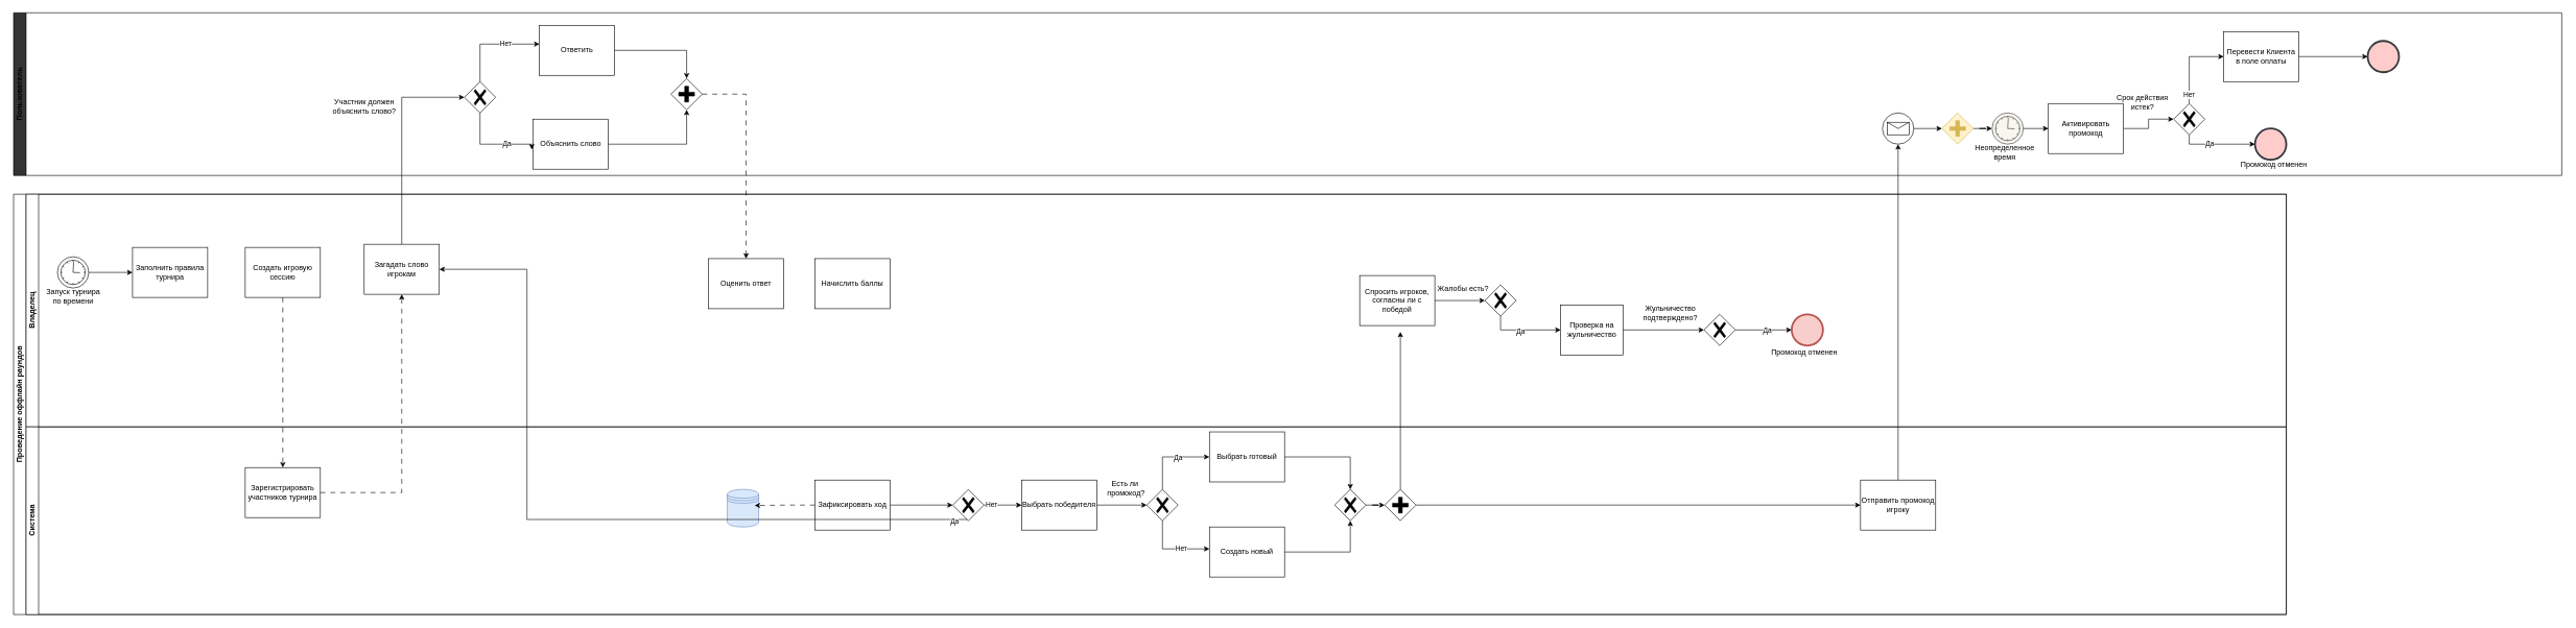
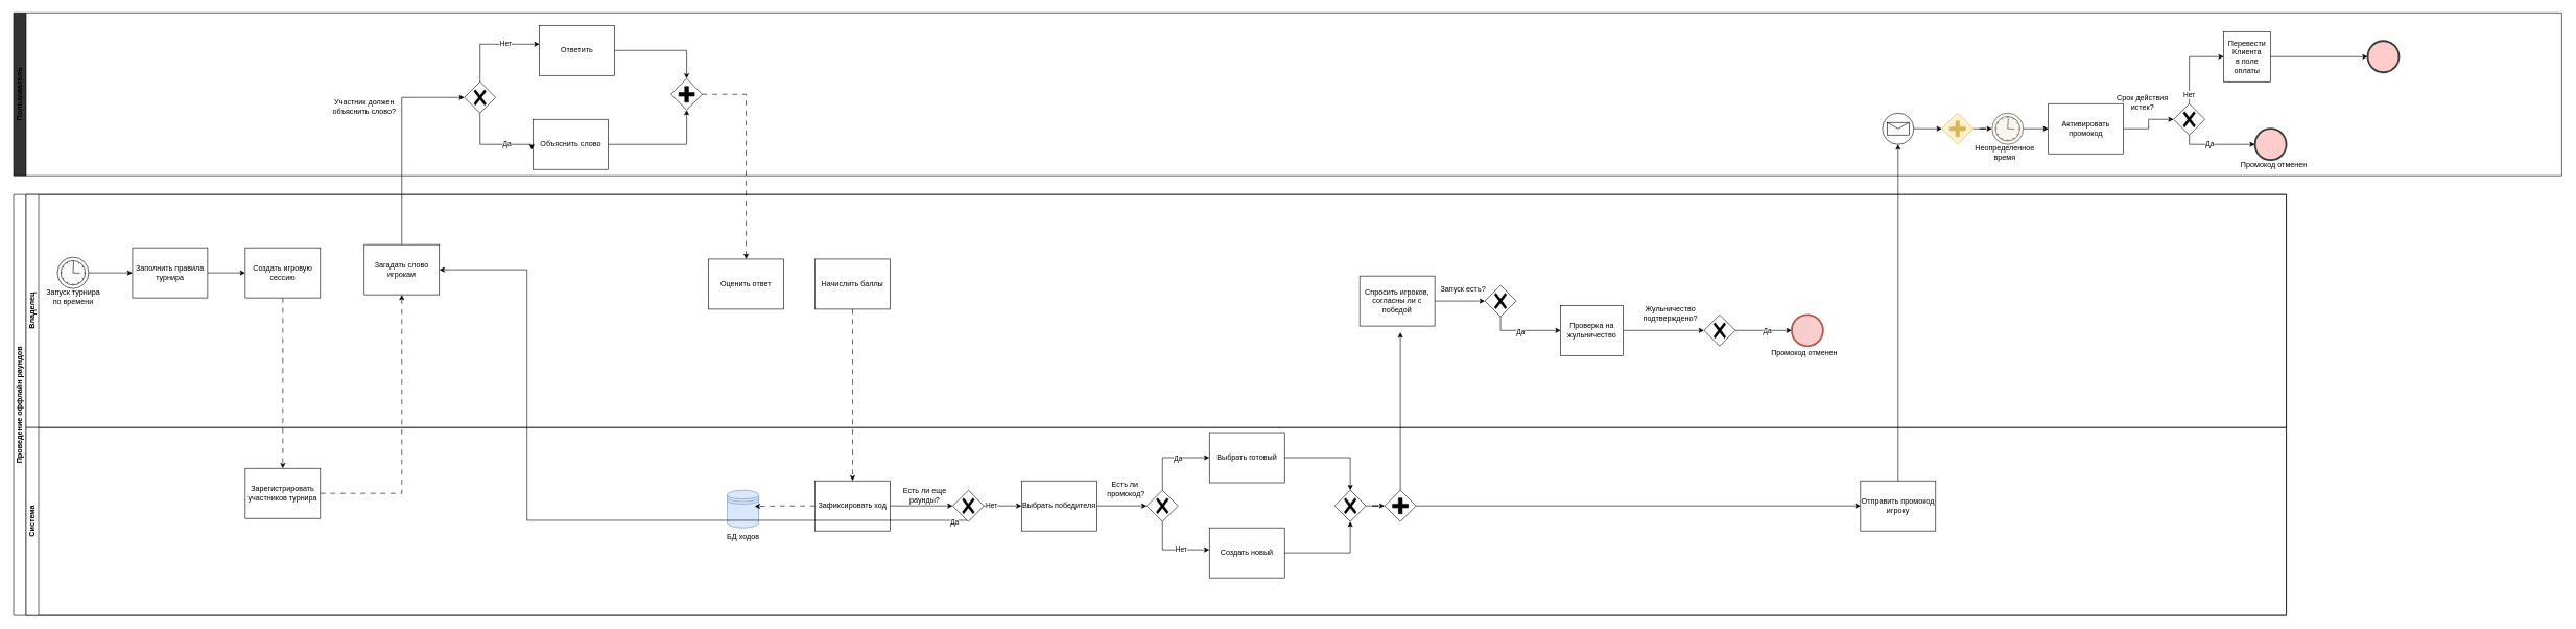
- <mxCell id="26" value="Перевести Клиента&lt;br&gt;в поле оплаты" style="points=[[0.25,0,0],[0.5,0,0],[0.75,0,0],[1,0.25,0],[1,0.5,0],[1,0.75,0],[0.75,1,0],[0.5,1,0],[0.25,1,0],[0,0.75,0],[0,0.5,0],[0,0.25,0]];shape=mxgraph.bpmn.task2;whiteSpace=wrap;rectStyle=rounded;size=10;html=1;container=1;expand=0;collapsible=0;taskMarker=service;" vertex="1" parent="2"><mxGeometry x="3530" y="30" width="120" height="80" as="geometry" /></mxCell>
+ <mxCell id="26" value="Перевести Клиента&lt;br&gt;в поле оплаты" style="points=[[0.25,0,0],[0.5,0,0],[0.75,0,0],[1,0.25,0],[1,0.5,0],[1,0.75,0],[0.75,1,0],[0.5,1,0],[0.25,1,0],[0,0.75,0],[0,0.5,0],[0,0.25,0]];shape=mxgraph.bpmn.task2;whiteSpace=wrap;rectStyle=rounded;size=10;html=1;container=1;expand=0;collapsible=0;taskMarker=service;" vertex="1" parent="2"><mxGeometry x="3530" y="30" width="75" height="80" as="geometry" /></mxCell>
+ <mxCell id="35" style="edgeStyle=orthogonalEdgeStyle;rounded=0;orthogonalLoop=1;jettySize=auto;html=1;" edge="1" parent="32" source="36" target="37"><mxGeometry relative="1" as="geometry" /></mxCell>
- <mxCell id="44" value="Жалобы есть?" style="text;html=1;align=center;verticalAlign=middle;resizable=0;points=[];autosize=1;strokeColor=none;fillColor=none;" vertex="1" parent="32"><mxGeometry x="2240" y="137" width="110" height="30" as="geometry" /></mxCell>
+ <mxCell id="44" value="Запуск есть?" style="text;html=1;align=center;verticalAlign=middle;resizable=0;points=[];autosize=1;strokeColor=none;fillColor=none;" vertex="1" parent="32"><mxGeometry x="2240" y="137" width="110" height="30" as="geometry" /></mxCell>
+ <mxCell id="86" style="edgeStyle=orthogonalEdgeStyle;rounded=0;orthogonalLoop=1;jettySize=auto;html=1;entryX=0.5;entryY=0;entryDx=0;entryDy=0;entryPerimeter=0;dashed=1;dashPattern=8 8;" edge="1" parent="31" source="41" target="58"><mxGeometry relative="1" as="geometry" /></mxCell>
+ <mxCell id="65" value="Есть ли еще&lt;br&gt;раунды?" style="text;html=1;align=center;verticalAlign=middle;resizable=0;points=[];autosize=1;strokeColor=none;fillColor=none;" vertex="1" parent="55"><mxGeometry x="1390" y="88" width="90" height="40" as="geometry" /></mxCell>
+ <mxCell id="60" value="БД ходов" style="text;html=1;align=center;verticalAlign=middle;resizable=0;points=[];autosize=1;strokeColor=none;fillColor=none;" vertex="1" parent="55"><mxGeometry x="1105" y="160" width="80" height="30" as="geometry" /></mxCell>
